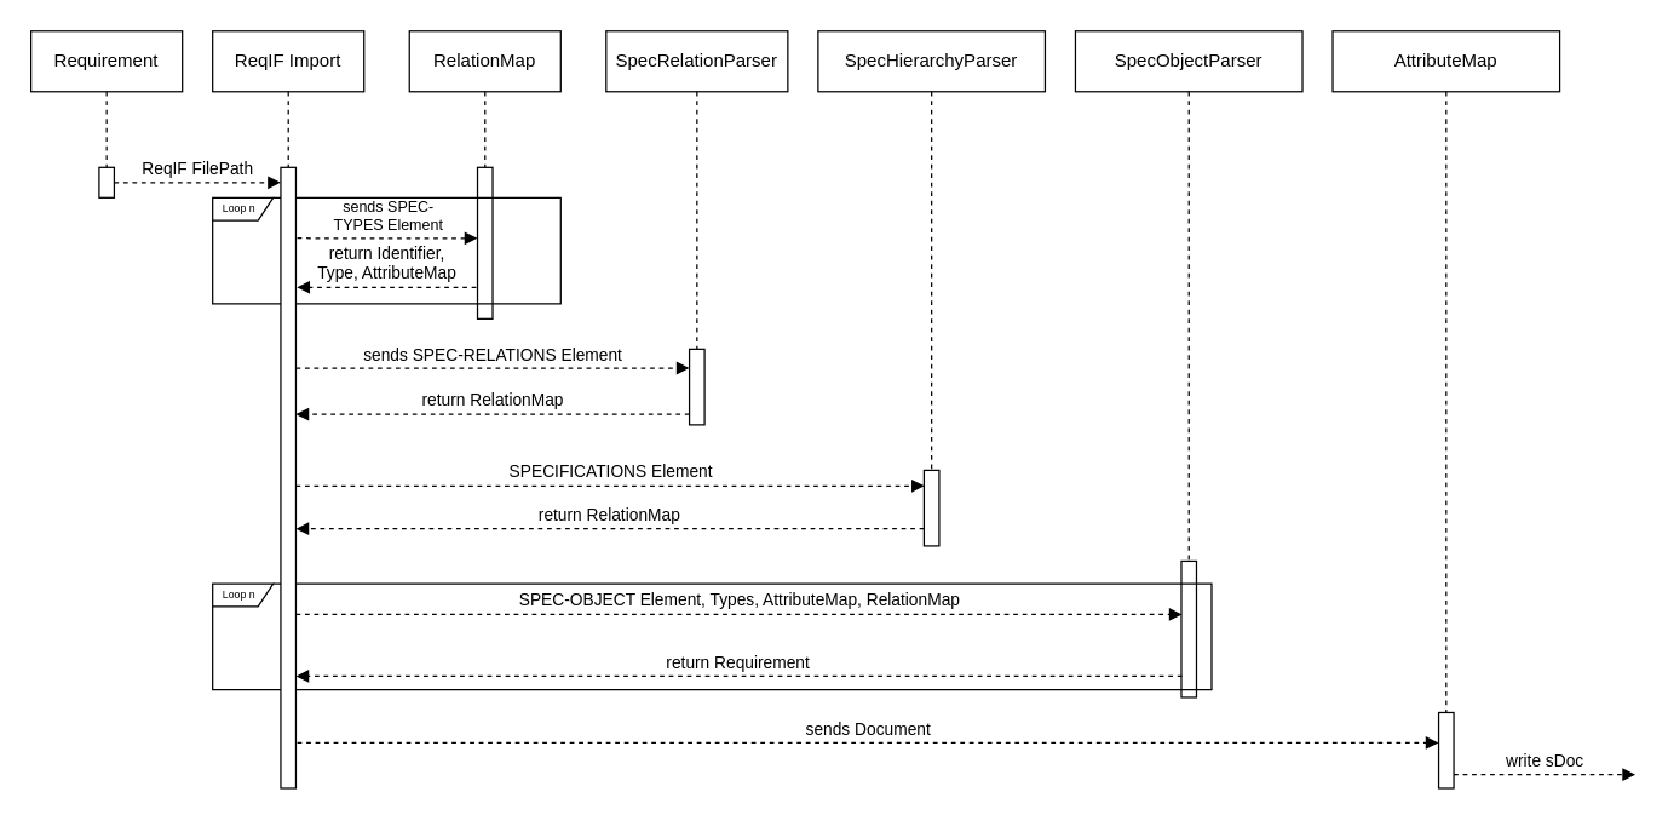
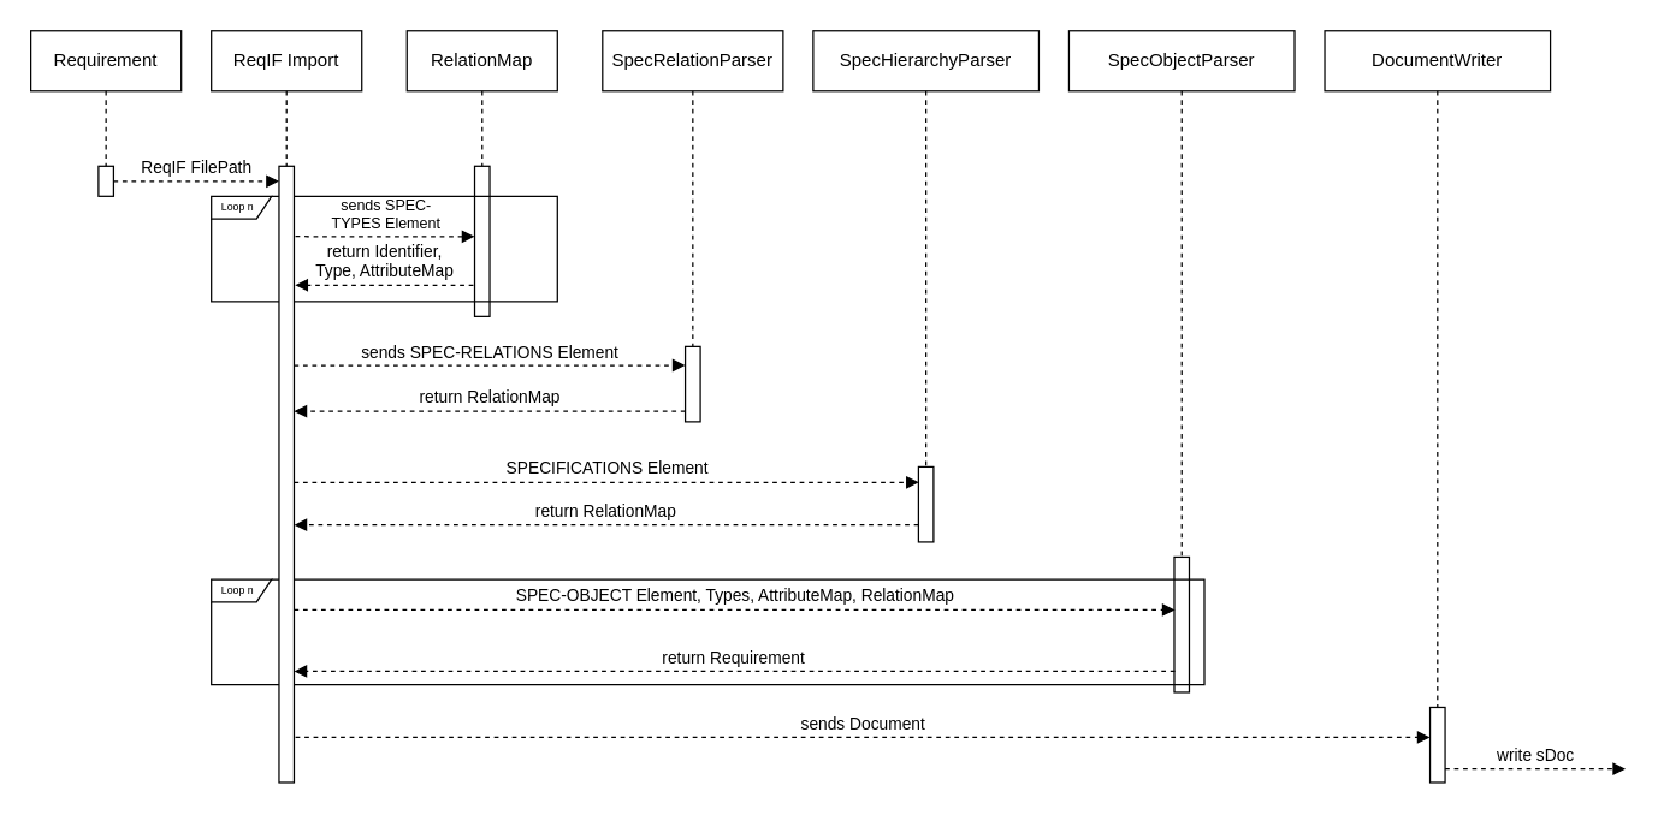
- <mxCell id="23" value="&lt;div&gt;AttributeMap&lt;/div&gt;" style="shape=umlLifeline;perimeter=lifelinePerimeter;whiteSpace=wrap;html=1;container=1;collapsible=0;recursiveResize=0;outlineConnect=0;" vertex="1" parent="1"><mxGeometry x="880" y="20" width="150" height="450" as="geometry" /></mxCell>
+ <mxCell id="23" value="&lt;div&gt;DocumentWriter&lt;/div&gt;" style="shape=umlLifeline;perimeter=lifelinePerimeter;whiteSpace=wrap;html=1;container=1;collapsible=0;recursiveResize=0;outlineConnect=0;" vertex="1" parent="1"><mxGeometry x="880" y="20" width="150" height="450" as="geometry" /></mxCell>
